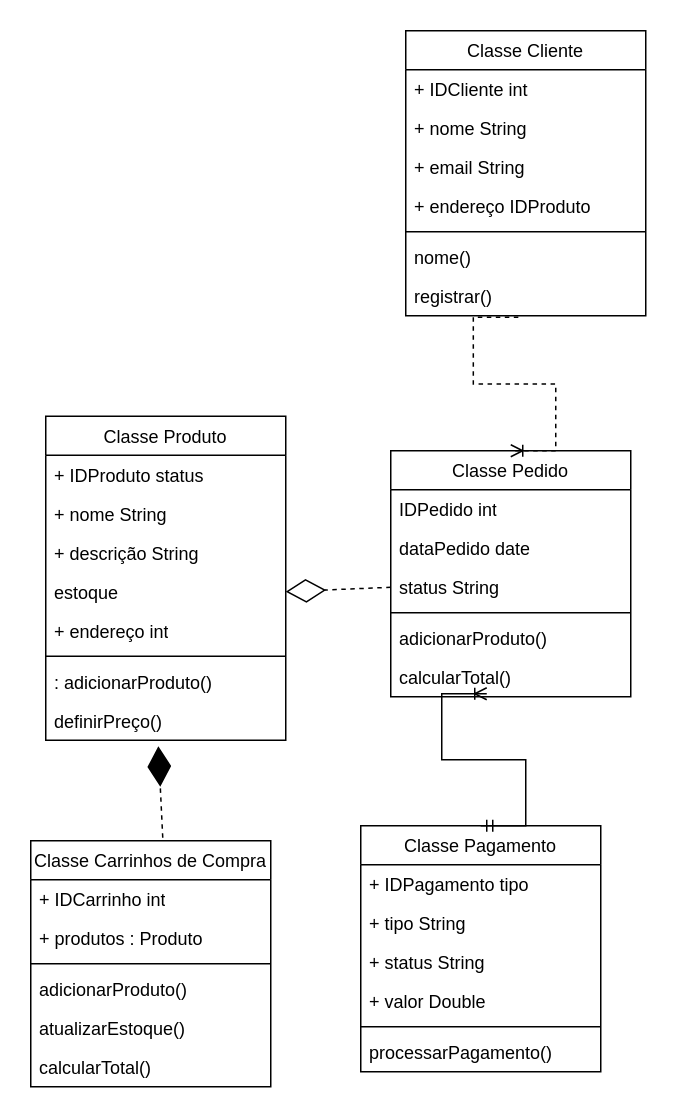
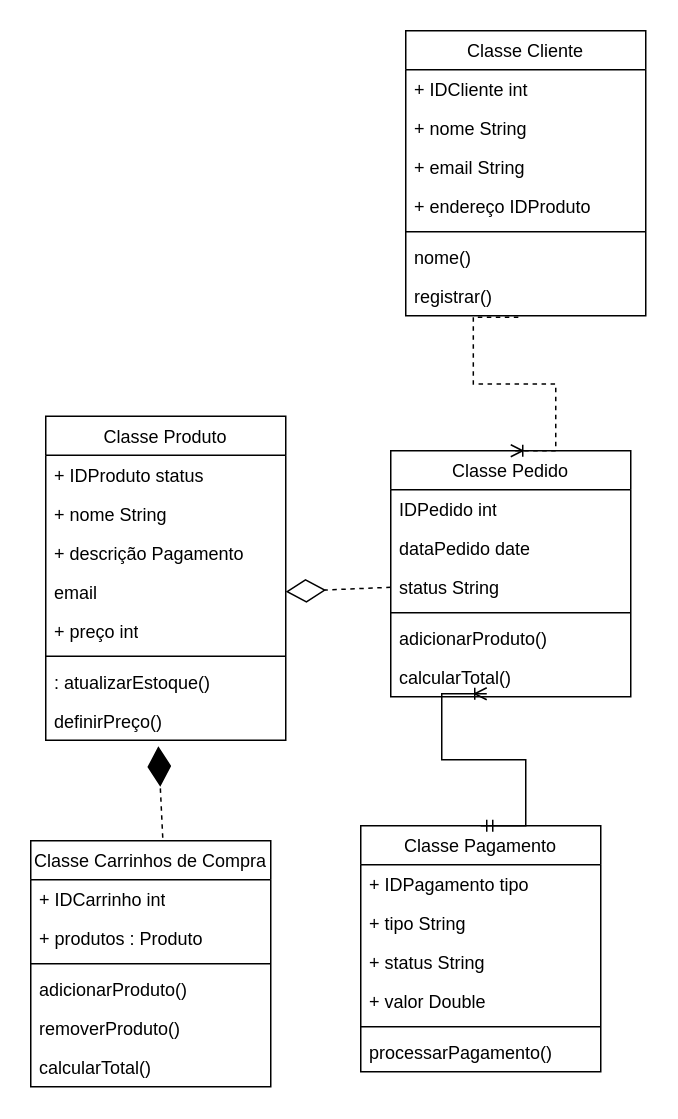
- <mxCell id="5" value="+ descrição String" style="text;strokeColor=none;fillColor=none;align=left;verticalAlign=top;spacingLeft=4;spacingRight=4;overflow=hidden;rotatable=0;points=[[0,0.5],[1,0.5]];portConstraint=eastwest;whiteSpace=wrap;html=1;" vertex="1" parent="2"><mxGeometry y="78" width="160" height="26" as="geometry" /></mxCell>
+ <mxCell id="5" value="+ descrição Pagamento" style="text;strokeColor=none;fillColor=none;align=left;verticalAlign=top;spacingLeft=4;spacingRight=4;overflow=hidden;rotatable=0;points=[[0,0.5],[1,0.5]];portConstraint=eastwest;whiteSpace=wrap;html=1;" vertex="1" parent="2"><mxGeometry y="78" width="160" height="26" as="geometry" /></mxCell>
- <mxCell id="6" value="estoque&lt;div&gt;&lt;br&gt;&lt;/div&gt;" style="text;strokeColor=none;fillColor=none;align=left;verticalAlign=top;spacingLeft=4;spacingRight=4;overflow=hidden;rotatable=0;points=[[0,0.5],[1,0.5]];portConstraint=eastwest;whiteSpace=wrap;html=1;" vertex="1" parent="2"><mxGeometry y="104" width="160" height="26" as="geometry" /></mxCell>
+ <mxCell id="6" value="email&lt;div&gt;&lt;br&gt;&lt;/div&gt;" style="text;strokeColor=none;fillColor=none;align=left;verticalAlign=top;spacingLeft=4;spacingRight=4;overflow=hidden;rotatable=0;points=[[0,0.5],[1,0.5]];portConstraint=eastwest;whiteSpace=wrap;html=1;" vertex="1" parent="2"><mxGeometry y="104" width="160" height="26" as="geometry" /></mxCell>
- <mxCell id="7" value="+ endereço int" style="text;strokeColor=none;fillColor=none;align=left;verticalAlign=top;spacingLeft=4;spacingRight=4;overflow=hidden;rotatable=0;points=[[0,0.5],[1,0.5]];portConstraint=eastwest;whiteSpace=wrap;html=1;" vertex="1" parent="2"><mxGeometry y="130" width="160" height="26" as="geometry" /></mxCell>
+ <mxCell id="7" value="+ preço int" style="text;strokeColor=none;fillColor=none;align=left;verticalAlign=top;spacingLeft=4;spacingRight=4;overflow=hidden;rotatable=0;points=[[0,0.5],[1,0.5]];portConstraint=eastwest;whiteSpace=wrap;html=1;" vertex="1" parent="2"><mxGeometry y="130" width="160" height="26" as="geometry" /></mxCell>
- <mxCell id="9" value=": adicionarProduto()" style="text;strokeColor=none;fillColor=none;align=left;verticalAlign=top;spacingLeft=4;spacingRight=4;overflow=hidden;rotatable=0;points=[[0,0.5],[1,0.5]];portConstraint=eastwest;whiteSpace=wrap;html=1;" vertex="1" parent="2"><mxGeometry y="164" width="160" height="26" as="geometry" /></mxCell>
+ <mxCell id="9" value=": atualizarEstoque()" style="text;strokeColor=none;fillColor=none;align=left;verticalAlign=top;spacingLeft=4;spacingRight=4;overflow=hidden;rotatable=0;points=[[0,0.5],[1,0.5]];portConstraint=eastwest;whiteSpace=wrap;html=1;" vertex="1" parent="2"><mxGeometry y="164" width="160" height="26" as="geometry" /></mxCell>
- <mxCell id="23" value="atualizarEstoque()" style="text;strokeColor=none;fillColor=none;align=left;verticalAlign=top;spacingLeft=4;spacingRight=4;overflow=hidden;rotatable=0;points=[[0,0.5],[1,0.5]];portConstraint=eastwest;whiteSpace=wrap;html=1;" vertex="1" parent="18"><mxGeometry y="112" width="160" height="26" as="geometry" /></mxCell>
+ <mxCell id="23" value="removerProduto()" style="text;strokeColor=none;fillColor=none;align=left;verticalAlign=top;spacingLeft=4;spacingRight=4;overflow=hidden;rotatable=0;points=[[0,0.5],[1,0.5]];portConstraint=eastwest;whiteSpace=wrap;html=1;" vertex="1" parent="18"><mxGeometry y="112" width="160" height="26" as="geometry" /></mxCell>
